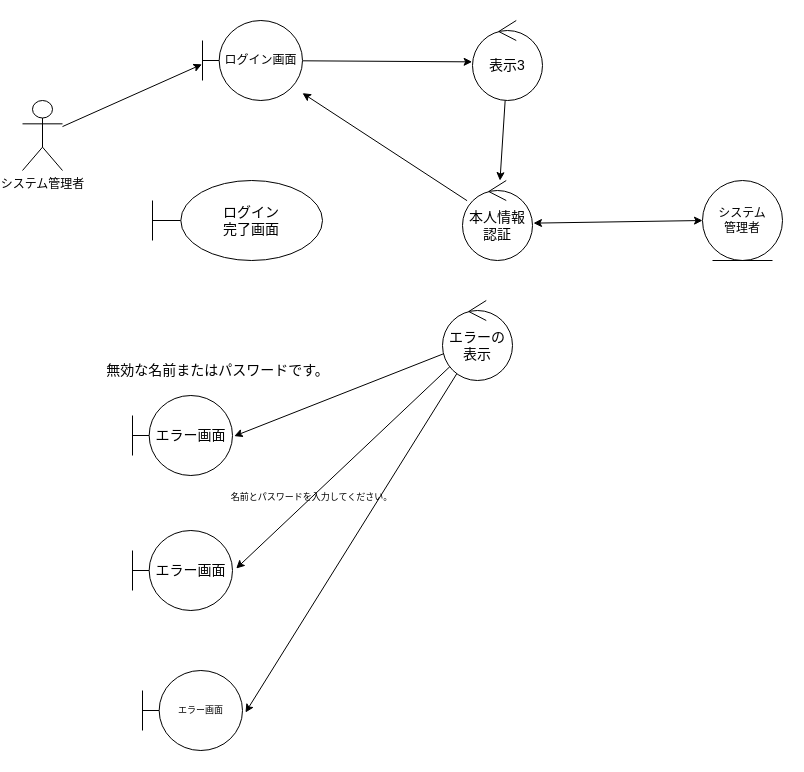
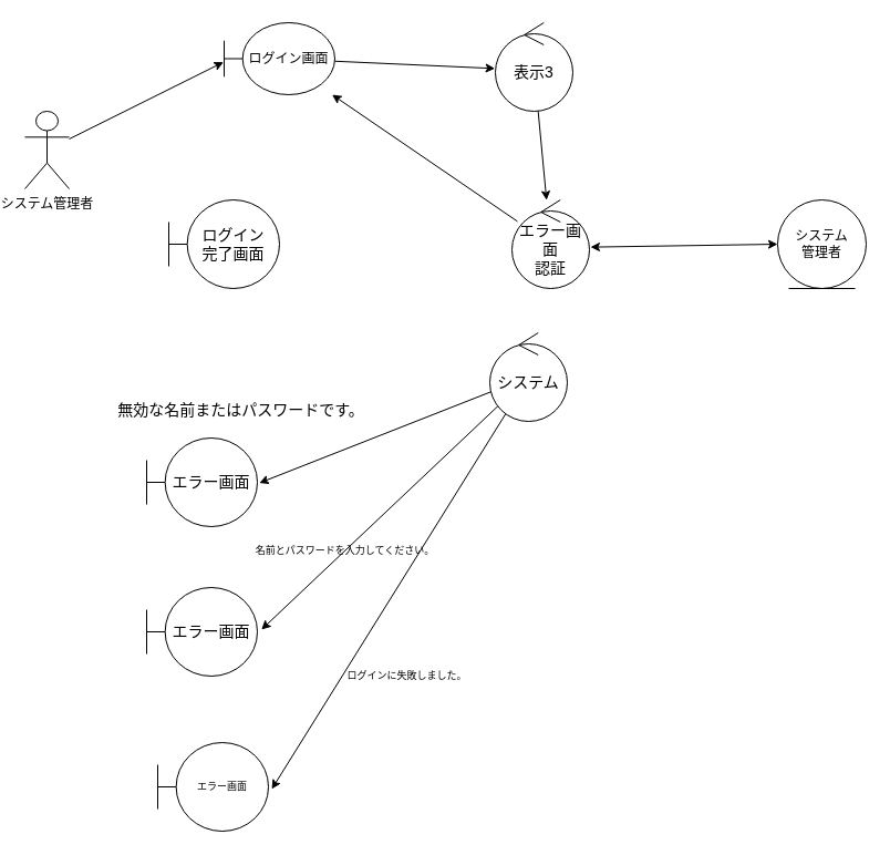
- <mxCell id="6" value="ログイン画面" style="shape=umlBoundary;whiteSpace=wrap;html=1;fontSize=12;" parent="1" vertex="1"><mxGeometry x="200" y="20" width="100" height="80" as="geometry" /></mxCell>
+ <mxCell id="6" value="ログイン画面" style="shape=umlBoundary;whiteSpace=wrap;html=1;fontSize=12;" parent="1" vertex="1"><mxGeometry x="200" y="20" width="100" height="65" as="geometry" /></mxCell>
- <mxCell id="8" value="&lt;font style=&quot;font-size: 14px;&quot;&gt;表示3&lt;/font&gt;" style="ellipse;shape=umlControl;whiteSpace=wrap;html=1;fontSize=12;" parent="1" vertex="1"><mxGeometry x="470" y="20" width="70" height="80" as="geometry" /></mxCell>
+ <mxCell id="8" value="&lt;font style=&quot;font-size: 14px;&quot;&gt;表示3&lt;/font&gt;" style="ellipse;shape=umlControl;whiteSpace=wrap;html=1;fontSize=12;" parent="1" vertex="1"><mxGeometry x="445" y="20" width="70" height="80" as="geometry" /></mxCell>
- <mxCell id="12" value="ログイン&lt;br&gt;完了画面" style="shape=umlBoundary;whiteSpace=wrap;html=1;fontSize=14;" parent="1" vertex="1"><mxGeometry x="150" y="180" width="170" height="80" as="geometry" /></mxCell>
+ <mxCell id="12" value="ログイン&lt;br&gt;完了画面" style="shape=umlBoundary;whiteSpace=wrap;html=1;fontSize=14;" parent="1" vertex="1"><mxGeometry x="150" y="180" width="100" height="80" as="geometry" /></mxCell>
- <mxCell id="11" value="本人情報&lt;br&gt;認証" style="ellipse;shape=umlControl;whiteSpace=wrap;html=1;fontSize=14;" parent="1" vertex="1"><mxGeometry x="460" y="180" width="70" height="80" as="geometry" /></mxCell>
+ <mxCell id="11" value="エラー画面&lt;br&gt;認証" style="ellipse;shape=umlControl;whiteSpace=wrap;html=1;fontSize=14;" parent="1" vertex="1"><mxGeometry x="460" y="180" width="70" height="80" as="geometry" /></mxCell>
- <mxCell id="16" value="エラーの表示" style="ellipse;shape=umlControl;whiteSpace=wrap;html=1;fontSize=14;" parent="1" vertex="1"><mxGeometry x="440" y="300" width="70" height="80" as="geometry" /></mxCell>
+ <mxCell id="16" value="システム" style="ellipse;shape=umlControl;whiteSpace=wrap;html=1;fontSize=14;" parent="1" vertex="1"><mxGeometry x="440" y="300" width="70" height="80" as="geometry" /></mxCell>
+ <mxCell id="22" value="ログインに失敗しました。" style="text;html=1;align=center;verticalAlign=middle;resizable=0;points=[];autosize=1;strokeColor=none;fillColor=none;fontSize=9;" parent="1" vertex="1"><mxGeometry x="300" y="600" width="130" height="20" as="geometry" /></mxCell>
